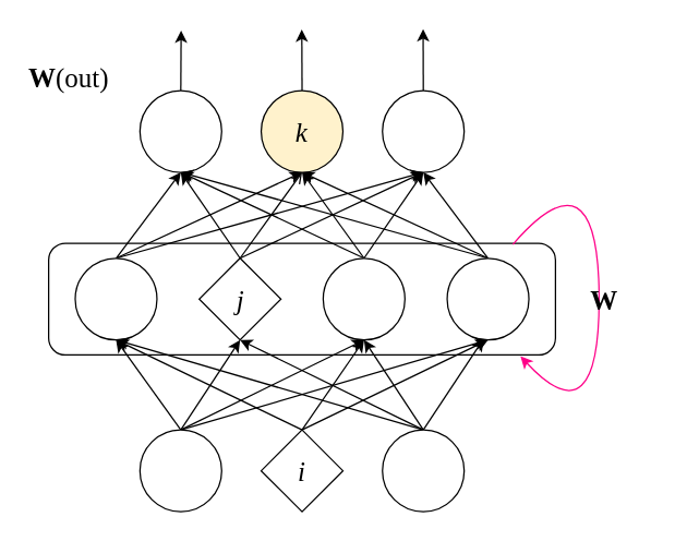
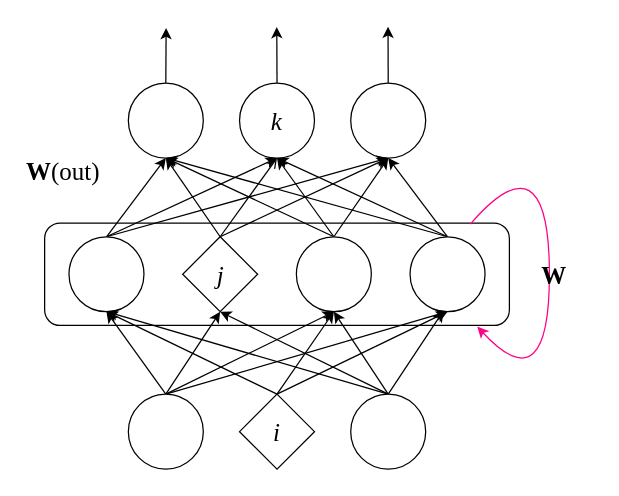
- <mxCell id="40" value="&lt;font face=&quot;Georgia&quot; style=&quot;font-size: 20px;&quot;&gt;&lt;sup style=&quot;font-size: 20px;&quot;&gt;&lt;span style=&quot;font-size: 20px;&quot;&gt;&lt;b style=&quot;font-size: 20px;&quot;&gt;W&lt;/b&gt;&lt;/span&gt;(out)&lt;/sup&gt;&lt;/font&gt;" style="text;html=1;strokeColor=none;fillColor=none;align=center;verticalAlign=middle;whiteSpace=wrap;rounded=0;fontSize=20;" parent="1" vertex="1"><mxGeometry x="20" y="46" width="60" height="30" as="geometry" /></mxCell>
+ <mxCell id="40" value="&lt;font face=&quot;Georgia&quot; style=&quot;font-size: 20px;&quot;&gt;&lt;sup style=&quot;font-size: 20px;&quot;&gt;&lt;span style=&quot;font-size: 20px;&quot;&gt;&lt;b style=&quot;font-size: 20px;&quot;&gt;W&lt;/b&gt;&lt;/span&gt;(out)&lt;/sup&gt;&lt;/font&gt;" style="text;html=1;strokeColor=none;fillColor=none;align=center;verticalAlign=middle;whiteSpace=wrap;rounded=0;fontSize=20;" parent="1" vertex="1"><mxGeometry x="20" y="126" width="60" height="30" as="geometry" /></mxCell>
- <mxCell id="6" value="k" style="ellipse;whiteSpace=wrap;html=1;hachureGap=4;fontSize=20;horizontal=1;fontStyle=2;fontFamily=Times New Roman;fillColor=#fff2cc;" parent="1" vertex="1"><mxGeometry x="191" y="66" width="60" height="60" as="geometry" /></mxCell>
+ <mxCell id="6" value="k" style="ellipse;whiteSpace=wrap;html=1;hachureGap=4;fontSize=20;horizontal=1;fontStyle=2;fontFamily=Times New Roman;" parent="1" vertex="1"><mxGeometry x="191" y="66" width="60" height="60" as="geometry" /></mxCell>
